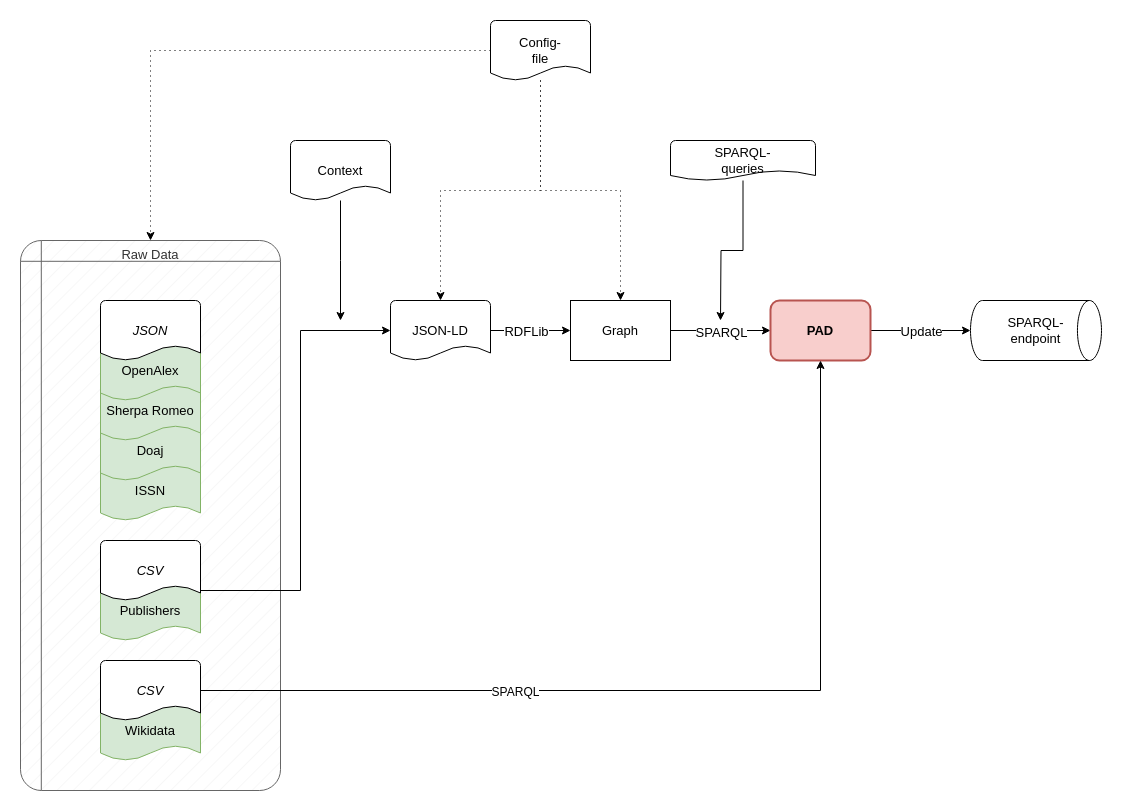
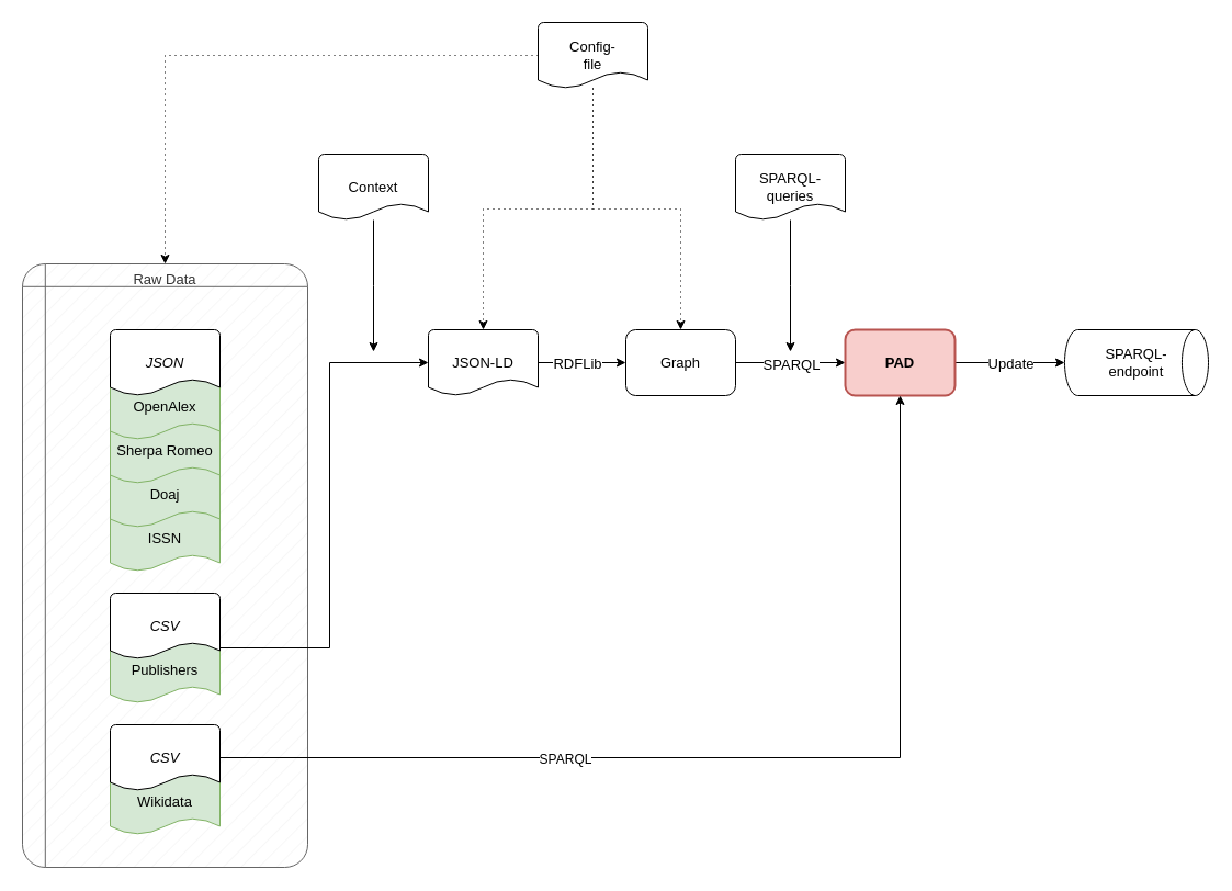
- <mxCell id="16" value="SPARQL-&lt;br style=&quot;font-size: 13px;&quot;&gt;queries" style="strokeWidth=1;html=1;shape=mxgraph.flowchart.document2;whiteSpace=wrap;size=0.25;fontFamily=Helvetica;fontSize=13;fontStyle=0" parent="1" vertex="1"><mxGeometry x="670" y="140" width="145" height="40" as="geometry" /></mxCell>
+ <mxCell id="16" value="SPARQL-&lt;br style=&quot;font-size: 13px;&quot;&gt;queries" style="strokeWidth=1;html=1;shape=mxgraph.flowchart.document2;whiteSpace=wrap;size=0.25;fontFamily=Helvetica;fontSize=13;fontStyle=0" parent="1" vertex="1"><mxGeometry x="670" y="140" width="100" height="60" as="geometry" /></mxCell>
- <mxCell id="11" value="Graph" style="whiteSpace=wrap;html=1;fontFamily=Helvetica;fontSize=13;strokeWidth=1;fontStyle=0;rounded=0;" parent="1" vertex="1"><mxGeometry x="570" y="300" width="100" height="60" as="geometry" /></mxCell>
+ <mxCell id="11" value="Graph" style="rounded=1;whiteSpace=wrap;html=1;fontFamily=Helvetica;fontSize=13;strokeWidth=1;fontStyle=0" parent="1" vertex="1"><mxGeometry x="570" y="300" width="100" height="60" as="geometry" /></mxCell>
